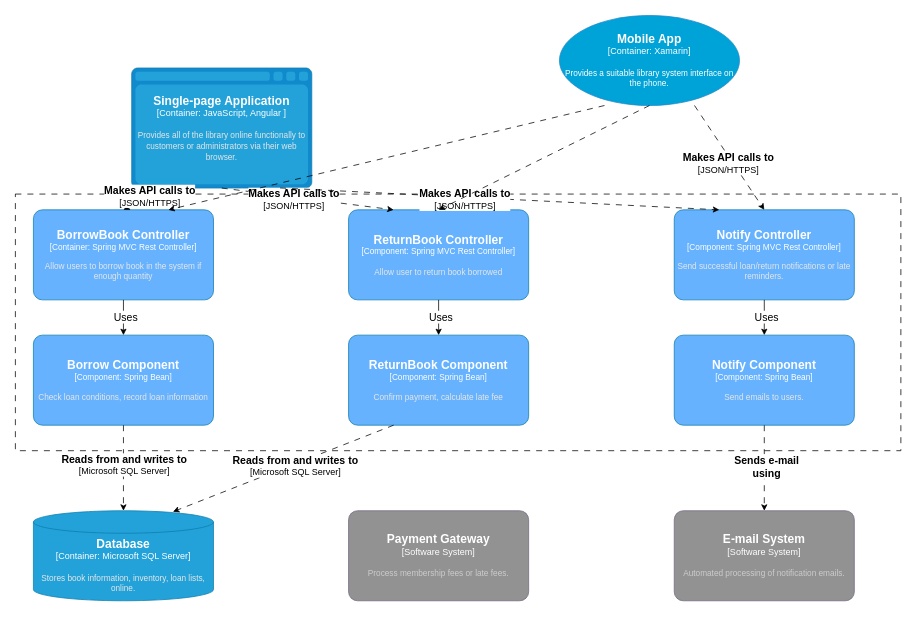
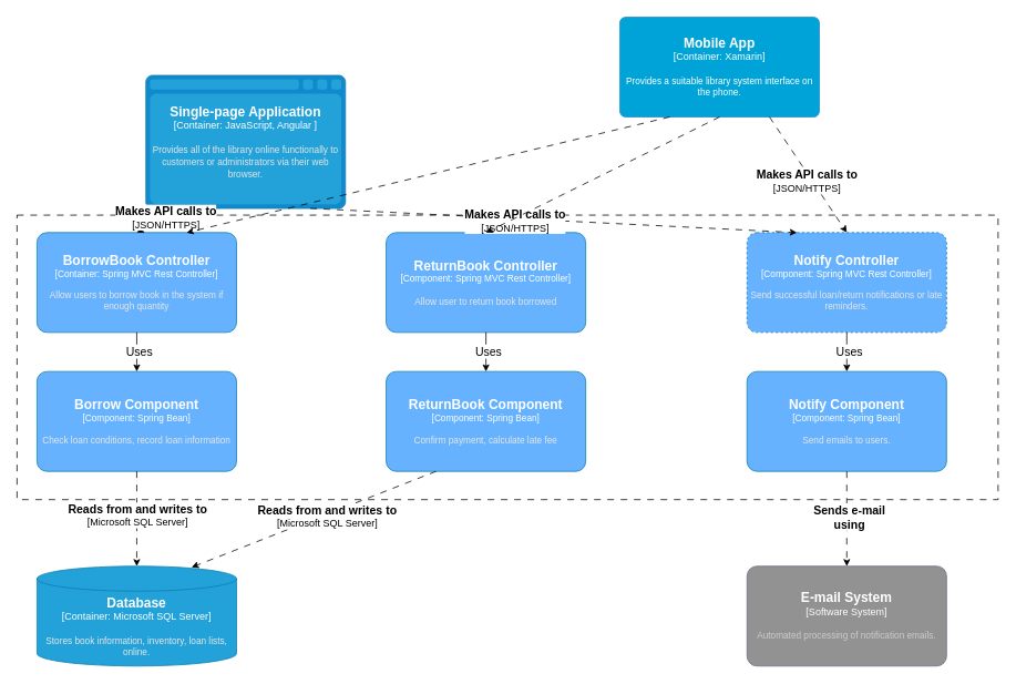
- <mxCell id="3" value="&lt;font style=&quot;font-size: 16px&quot;&gt;&lt;b&gt;Mobile App&lt;/b&gt;&lt;/font&gt;&lt;div&gt;[Container: Xamarin]&lt;/div&gt;&lt;br&gt;&lt;div&gt;&lt;font style=&quot;font-size: 11px&quot;&gt;Provides a suitable library system interface on the phone.&lt;/font&gt;&lt;/div&gt;" style="ellipse;whiteSpace=wrap;html=1;labelBackgroundColor=none;fillColor=light-dark(#00a3d7, #176592);fontColor=#ffffff;align=center;arcSize=6;strokeColor=#2086C9;metaEdit=1;resizable=0;points=[[0.25,0,0],[0.5,0,0],[0.75,0,0],[1,0.25,0],[1,0.5,0],[1,0.75,0],[0.75,1,0],[0.5,1,0],[0.25,1,0],[0,0.75,0],[0,0.5,0],[0,0.25,0]];" vertex="1" parent="1"><mxGeometry x="745" y="20" width="240" height="120" as="geometry" /></mxCell>
+ <mxCell id="3" value="&lt;font style=&quot;font-size: 16px&quot;&gt;&lt;b&gt;Mobile App&lt;/b&gt;&lt;/font&gt;&lt;div&gt;[Container: Xamarin]&lt;/div&gt;&lt;br&gt;&lt;div&gt;&lt;font style=&quot;font-size: 11px&quot;&gt;Provides a suitable library system interface on the phone.&lt;/font&gt;&lt;/div&gt;" style="rounded=1;whiteSpace=wrap;html=1;labelBackgroundColor=none;fillColor=light-dark(#00a3d7, #176592);fontColor=#ffffff;align=center;arcSize=6;strokeColor=#2086C9;metaEdit=1;resizable=0;points=[[0.25,0,0],[0.5,0,0],[0.75,0,0],[1,0.25,0],[1,0.5,0],[1,0.75,0],[0.75,1,0],[0.5,1,0],[0.25,1,0],[0,0.75,0],[0,0.5,0],[0,0.25,0]];" vertex="1" parent="1"><mxGeometry x="745" y="20" width="240" height="120" as="geometry" /></mxCell>
- <mxCell id="14" value="" style="endArrow=classic;html=1;rounded=0;exitX=0.5;exitY=1;exitDx=0;exitDy=0;exitPerimeter=0;entryX=0.25;entryY=0;entryDx=0;entryDy=0;entryPerimeter=0;dashed=1;dashPattern=8 8;" edge="1" parent="1" source="2" target="6"><mxGeometry width="50" height="50" relative="1" as="geometry"><mxPoint x="156" y="190" as="sourcePoint" /><mxPoint x="21" y="306" as="targetPoint" /></mxGeometry></mxCell>
- <mxCell id="15" value="&lt;span style=&quot;font-size: 14px;&quot;&gt;&lt;b&gt;Makes API calls to&lt;/b&gt;&lt;/span&gt;&lt;br&gt;&lt;div&gt;&lt;font style=&quot;font-size: 12px;&quot;&gt;[JSON/HTTPS]&lt;/font&gt;&lt;/div&gt;" style="edgeLabel;html=1;align=center;verticalAlign=middle;resizable=0;points=[];" vertex="1" connectable="0" parent="14"><mxGeometry x="-0.164" y="-2" relative="1" as="geometry"><mxPoint x="1" as="offset" /></mxGeometry></mxCell>
- <mxCell id="9" value="&lt;font style=&quot;font-size: 16px&quot;&gt;&lt;b&gt;Notify Controller&lt;/b&gt;&lt;/font&gt;&lt;div&gt;[Component: Spring MVC Rest Controller]&lt;/div&gt;&lt;br&gt;&lt;div&gt;&lt;font style=&quot;font-size: 11px&quot;&gt;&lt;font color=&quot;#E6E6E6&quot;&gt;Send successful loan/return notifications or late reminders.&lt;/font&gt;&lt;/div&gt;" style="rounded=1;whiteSpace=wrap;html=1;fontSize=11;labelBackgroundColor=none;fillColor=light-dark(#66B2FF,#1D8AB9);fontColor=#ffffff;align=center;arcSize=10;strokeColor=#0E7DAD;metaEdit=1;resizable=0;points=[[0.25,0,0],[0.5,0,0],[0.75,0,0],[1,0.25,0],[1,0.5,0],[1,0.75,0],[0.75,1,0],[0.5,1,0],[0.25,1,0],[0,0.75,0],[0,0.5,0],[0,0.25,0]];" vertex="1" parent="1"><mxGeometry x="898" y="279" width="240" height="120" as="geometry" /></mxCell>
+ <mxCell id="9" value="&lt;font style=&quot;font-size: 16px&quot;&gt;&lt;b&gt;Notify Controller&lt;/b&gt;&lt;/font&gt;&lt;div&gt;[Component: Spring MVC Rest Controller]&lt;/div&gt;&lt;br&gt;&lt;div&gt;&lt;font style=&quot;font-size: 11px&quot;&gt;&lt;font color=&quot;#E6E6E6&quot;&gt;Send successful loan/return notifications or late reminders.&lt;/font&gt;&lt;/div&gt;" style="rounded=1;whiteSpace=wrap;html=1;fontSize=11;labelBackgroundColor=none;fillColor=light-dark(#66B2FF,#1D8AB9);fontColor=#ffffff;align=center;arcSize=10;strokeColor=#0E7DAD;metaEdit=1;resizable=0;points=[[0.25,0,0],[0.5,0,0],[0.75,0,0],[1,0.25,0],[1,0.5,0],[1,0.75,0],[0.75,1,0],[0.5,1,0],[0.25,1,0],[0,0.75,0],[0,0.5,0],[0,0.25,0]];dashed=1;" vertex="1" parent="1"><mxGeometry x="898" y="279" width="240" height="120" as="geometry" /></mxCell>
- <mxCell id="35" value="&lt;font style=&quot;font-size: 16px&quot;&gt;&lt;b&gt;Payment Gateway&lt;/b&gt;&lt;/font&gt;&lt;div&gt;[Software System]&lt;/div&gt;&lt;br&gt;&lt;div&gt;&lt;font style=&quot;font-size: 11px&quot;&gt;&lt;font color=&quot;#cccccc&quot;&gt;Process membership fees or late fees.&lt;/font&gt;&lt;/div&gt;" style="rounded=1;whiteSpace=wrap;html=1;labelBackgroundColor=none;fillColor=light-dark(#929292, #7e7787);fontColor=#ffffff;align=center;arcSize=10;strokeColor=#736782;metaEdit=1;resizable=0;points=[[0.25,0,0],[0.5,0,0],[0.75,0,0],[1,0.25,0],[1,0.5,0],[1,0.75,0],[0.75,1,0],[0.5,1,0],[0.25,1,0],[0,0.75,0],[0,0.5,0],[0,0.25,0]];" vertex="1" parent="1"><mxGeometry x="464" y="680" width="240" height="120" as="geometry" /></mxCell>
